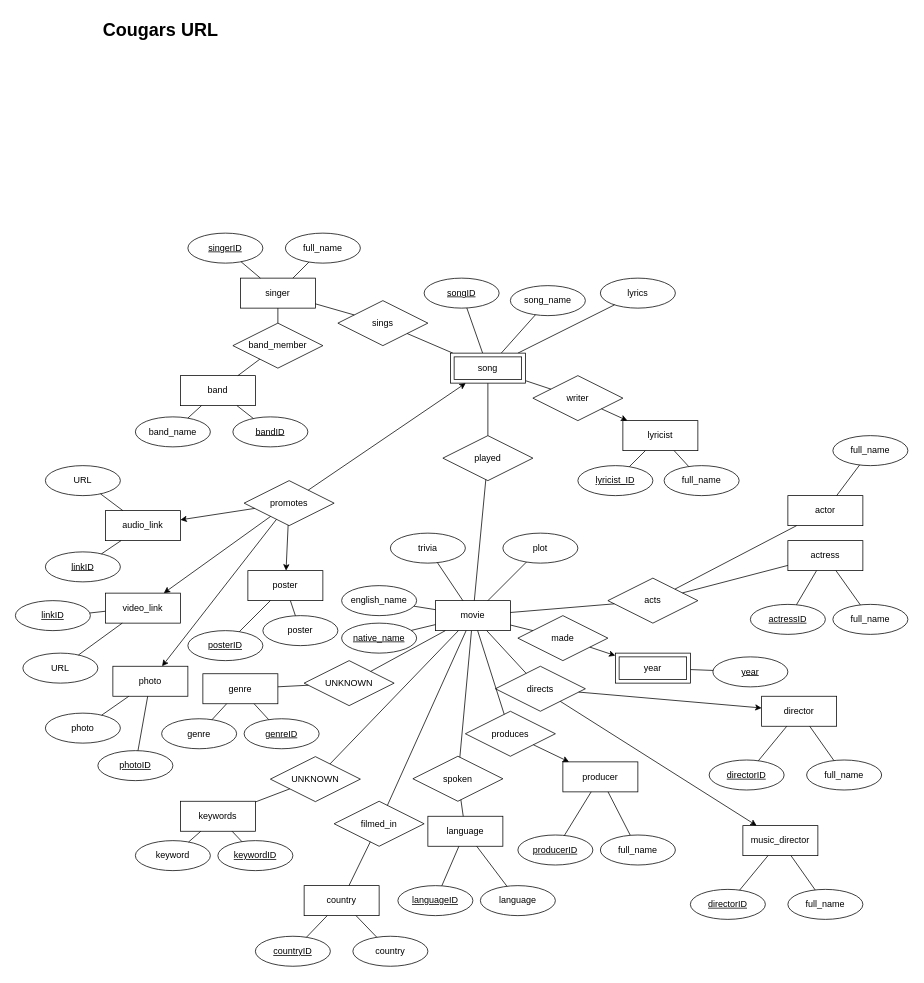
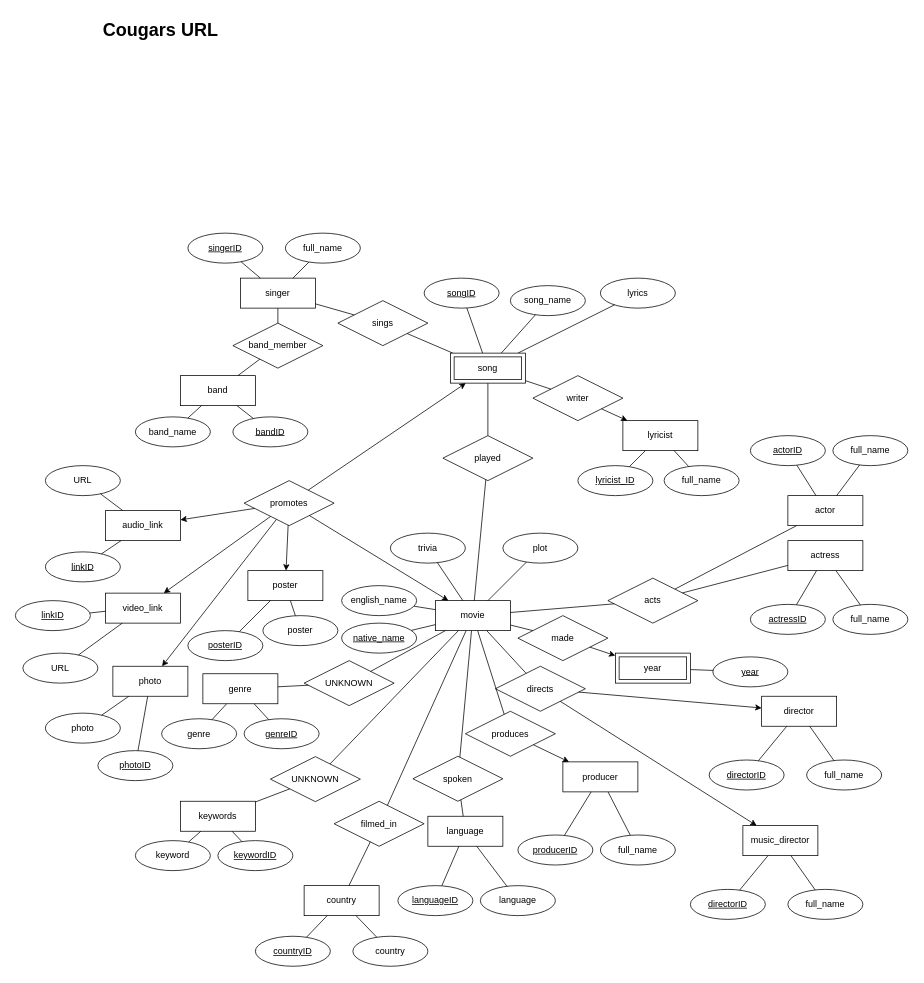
+ <mxCell id="51" value="actorID" style="ellipse;whiteSpace=wrap;html=1;align=center;fontStyle=4;" vertex="1" parent="1"><mxGeometry x="1000" y="580" width="100" height="40" as="geometry" /></mxCell>
+ <mxCell id="54" value="" style="endArrow=none;html=1;rounded=0;" edge="1" parent="1" source="51" target="48"><mxGeometry relative="1" as="geometry"><mxPoint x="1160" y="640" as="sourcePoint" /><mxPoint x="1320" y="640" as="targetPoint" /></mxGeometry></mxCell>
+ <mxCell id="77" value="" style="endArrow=classic;html=1;" edge="1" parent="1" source="74" target="39"><mxGeometry width="50" height="50" relative="1" as="geometry"><mxPoint x="240" y="910" as="sourcePoint" /><mxPoint x="290" y="860" as="targetPoint" /></mxGeometry></mxCell>
